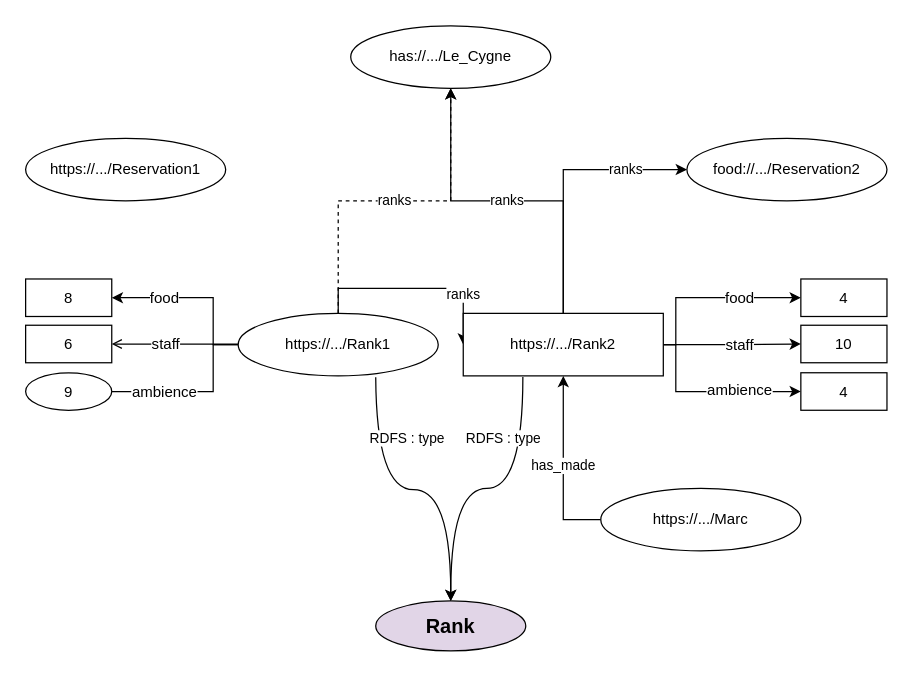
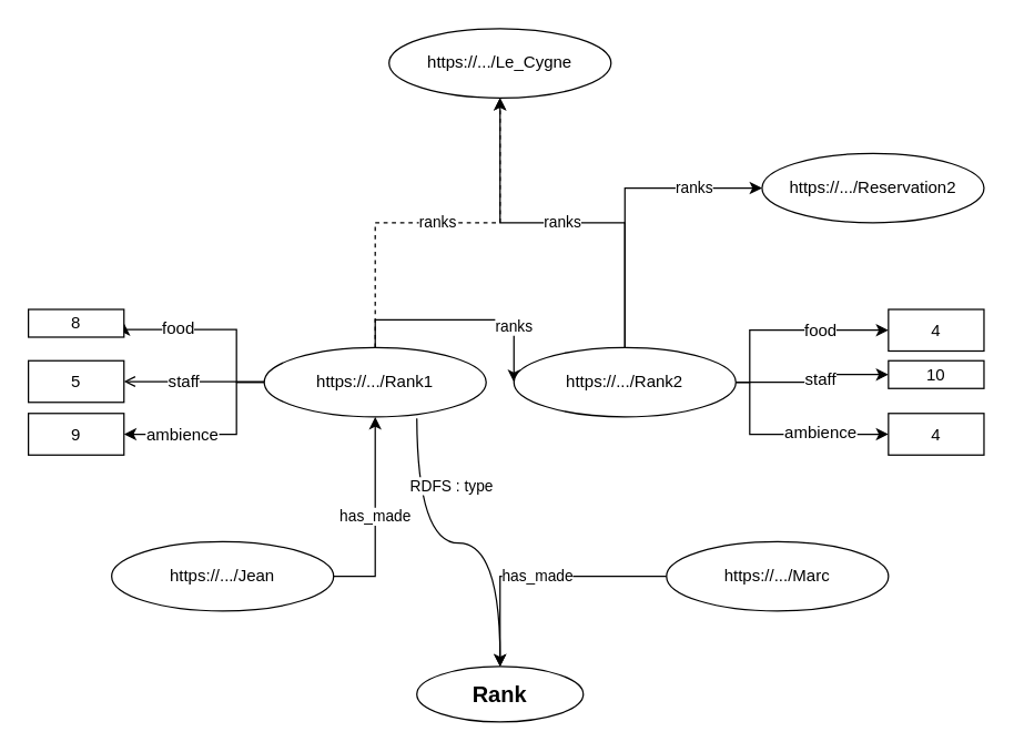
- <mxCell id="26" value="has://.../Le_Cygne" style="ellipse;whiteSpace=wrap;html=1;" parent="1" vertex="1"><mxGeometry x="280" y="20" width="160" height="50" as="geometry" /></mxCell>
+ <mxCell id="26" value="https://.../Le_Cygne" style="ellipse;whiteSpace=wrap;html=1;" parent="1" vertex="1"><mxGeometry x="280" y="20" width="160" height="50" as="geometry" /></mxCell>
- <mxCell id="33" value="https://.../Reservation1" style="ellipse;whiteSpace=wrap;html=1;" parent="1" vertex="1"><mxGeometry x="20" y="110" width="160" height="50" as="geometry" /></mxCell>
- <mxCell id="34" value="food://.../Reservation2" style="ellipse;whiteSpace=wrap;html=1;" parent="1" vertex="1"><mxGeometry x="548.88" y="110" width="160" height="50" as="geometry" /></mxCell>
+ <mxCell id="34" value="https://.../Reservation2" style="ellipse;whiteSpace=wrap;html=1;" parent="1" vertex="1"><mxGeometry x="548.88" y="110" width="160" height="50" as="geometry" /></mxCell>
- <mxCell id="30" value="8" style="rounded=0;whiteSpace=wrap;html=1;" parent="1" vertex="1"><mxGeometry x="20" y="222.5" width="68.88" height="30" as="geometry" /></mxCell>
+ <mxCell id="30" value="8" style="rounded=0;whiteSpace=wrap;html=1;" parent="1" vertex="1"><mxGeometry x="20" y="222.5" width="68.88" height="20" as="geometry" /></mxCell>
- <mxCell id="31" value="6" style="rounded=0;whiteSpace=wrap;html=1;" parent="1" vertex="1"><mxGeometry x="20" y="259.5" width="68.88" height="30" as="geometry" /></mxCell>
+ <mxCell id="31" value="5" style="rounded=0;whiteSpace=wrap;html=1;" parent="1" vertex="1"><mxGeometry x="20" y="259.5" width="68.88" height="30" as="geometry" /></mxCell>
- <mxCell id="25" value="https://.../Rank2" style="whiteSpace=wrap;html=1;rounded=0;" parent="1" vertex="1"><mxGeometry x="370" y="250" width="160" height="50" as="geometry" /></mxCell>
+ <mxCell id="25" value="https://.../Rank2" style="ellipse;whiteSpace=wrap;html=1;" parent="1" vertex="1"><mxGeometry x="370" y="250" width="160" height="50" as="geometry" /></mxCell>
- <mxCell id="28" value="10" style="rounded=0;whiteSpace=wrap;html=1;" parent="1" vertex="1"><mxGeometry x="640" y="259.5" width="68.88" height="30" as="geometry" /></mxCell>
+ <mxCell id="28" value="10" style="rounded=0;whiteSpace=wrap;html=1;" parent="1" vertex="1"><mxGeometry x="640" y="259.5" width="68.88" height="20" as="geometry" /></mxCell>
- <mxCell id="32" value="9" style="ellipse;whiteSpace=wrap;html=1;" parent="1" vertex="1"><mxGeometry x="20" y="297.5" width="68.88" height="30" as="geometry" /></mxCell>
+ <mxCell id="32" value="9" style="rounded=0;whiteSpace=wrap;html=1;" parent="1" vertex="1"><mxGeometry x="20" y="297.5" width="68.88" height="30" as="geometry" /></mxCell>
- <mxCell id="11" style="edgeStyle=orthogonalEdgeStyle;rounded=0;orthogonalLoop=1;jettySize=auto;html=1;entryX=1;entryY=0.5;entryDx=0;entryDy=0;endArrow=none;" parent="1" source="16" target="32" edge="1"><mxGeometry relative="1" as="geometry"><Array as="points"><mxPoint x="170" y="275" /><mxPoint x="170" y="312" /></Array></mxGeometry></mxCell>
+ <mxCell id="11" style="edgeStyle=orthogonalEdgeStyle;rounded=0;orthogonalLoop=1;jettySize=auto;html=1;entryX=1;entryY=0.5;entryDx=0;entryDy=0;" parent="1" source="16" target="32" edge="1"><mxGeometry relative="1" as="geometry"><Array as="points"><mxPoint x="170" y="275" /><mxPoint x="170" y="312" /></Array></mxGeometry></mxCell>
- <mxCell id="2" value="has_made" style="edgeStyle=orthogonalEdgeStyle;orthogonalLoop=1;jettySize=auto;html=1;entryX=0.5;entryY=1;entryDx=0;entryDy=0;exitX=0;exitY=0.5;exitDx=0;exitDy=0;rounded=0;" parent="1" source="3" target="25" edge="1"><mxGeometry relative="1" as="geometry" /></mxCell>
+ <mxCell id="2" value="has_made" style="edgeStyle=orthogonalEdgeStyle;orthogonalLoop=1;jettySize=auto;html=1;exitX=0;exitY=0.5;exitDx=0;exitDy=0;rounded=0;" parent="1" source="3" target="35" edge="1"><mxGeometry relative="1" as="geometry" /></mxCell>
+ <mxCell id="4" value="has_made" style="edgeStyle=orthogonalEdgeStyle;orthogonalLoop=1;jettySize=auto;html=1;entryX=0.5;entryY=1;entryDx=0;entryDy=0;exitX=1;exitY=0.5;exitDx=0;exitDy=0;rounded=0;" parent="1" source="5" target="16" edge="1"><mxGeometry relative="1" as="geometry" /></mxCell>
- <mxCell id="24" value="RDFS : type" style="edgeStyle=orthogonalEdgeStyle;curved=1;orthogonalLoop=1;jettySize=auto;html=1;entryX=0.5;entryY=0;entryDx=0;entryDy=0;exitX=0.298;exitY=1.016;exitDx=0;exitDy=0;exitPerimeter=0;" parent="1" source="25" target="35" edge="1"><mxGeometry x="-0.118" y="-40" relative="1" as="geometry"><mxPoint x="418" y="290" as="sourcePoint" /><mxPoint x="-1" as="offset" /></mxGeometry></mxCell>
+ <mxCell id="5" value="https://.../Jean" style="ellipse;whiteSpace=wrap;html=1;" parent="1" vertex="1"><mxGeometry x="80" y="390" width="160" height="50" as="geometry" /></mxCell>
- <mxCell id="35" value="Rank" style="ellipse;whiteSpace=wrap;html=1;fontSize=16;fontStyle=1;fillColor=#e1d5e7;" parent="1" vertex="1"><mxGeometry x="300" y="480" width="120" height="40" as="geometry" /></mxCell>
+ <mxCell id="35" value="Rank" style="ellipse;whiteSpace=wrap;html=1;fontSize=16;fontStyle=1" parent="1" vertex="1"><mxGeometry x="300" y="480" width="120" height="40" as="geometry" /></mxCell>
